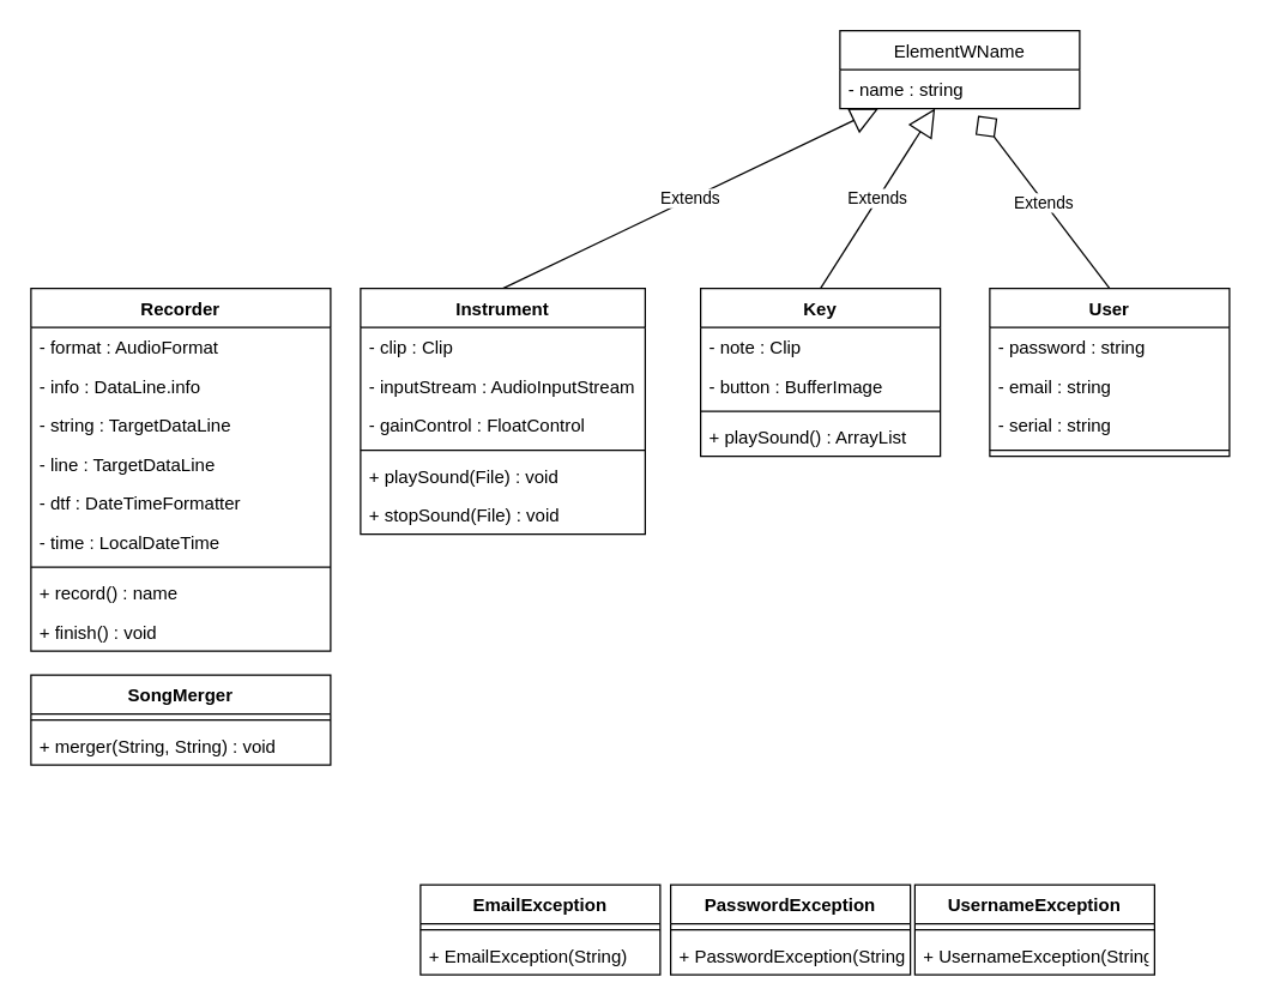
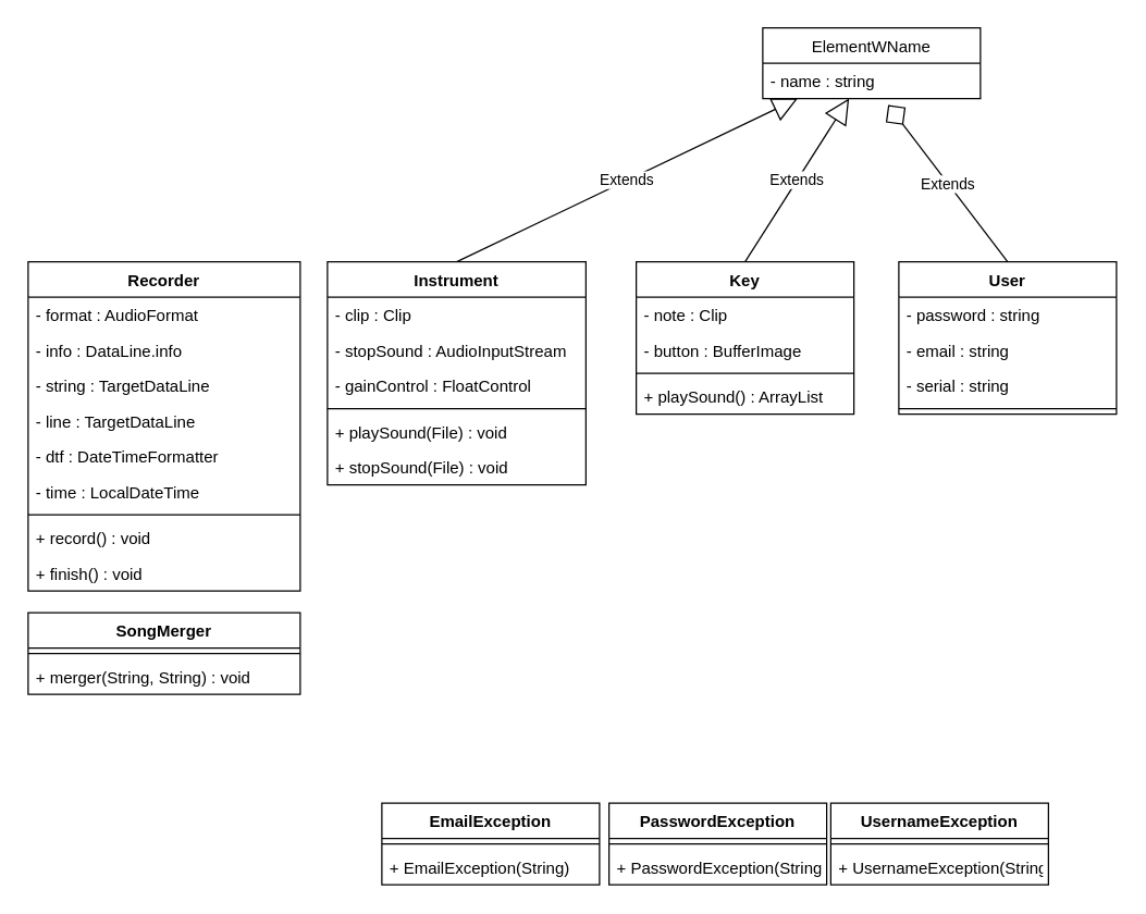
- <mxCell id="23" value="- inputStream : AudioInputStream" style="text;strokeColor=none;fillColor=none;align=left;verticalAlign=top;spacingLeft=4;spacingRight=4;overflow=hidden;rotatable=0;points=[[0,0.5],[1,0.5]];portConstraint=eastwest;" parent="21" vertex="1"><mxGeometry y="52" width="190" height="26" as="geometry" /></mxCell>
+ <mxCell id="23" value="- stopSound : AudioInputStream" style="text;strokeColor=none;fillColor=none;align=left;verticalAlign=top;spacingLeft=4;spacingRight=4;overflow=hidden;rotatable=0;points=[[0,0.5],[1,0.5]];portConstraint=eastwest;" parent="21" vertex="1"><mxGeometry y="52" width="190" height="26" as="geometry" /></mxCell>
- <mxCell id="14" value="+ record() : name" style="text;strokeColor=none;fillColor=none;align=left;verticalAlign=top;spacingLeft=4;spacingRight=4;overflow=hidden;rotatable=0;points=[[0,0.5],[1,0.5]];portConstraint=eastwest;" parent="6" vertex="1"><mxGeometry y="190" width="200" height="26" as="geometry" /></mxCell>
+ <mxCell id="14" value="+ record() : void" style="text;strokeColor=none;fillColor=none;align=left;verticalAlign=top;spacingLeft=4;spacingRight=4;overflow=hidden;rotatable=0;points=[[0,0.5],[1,0.5]];portConstraint=eastwest;" parent="6" vertex="1"><mxGeometry y="190" width="200" height="26" as="geometry" /></mxCell>
